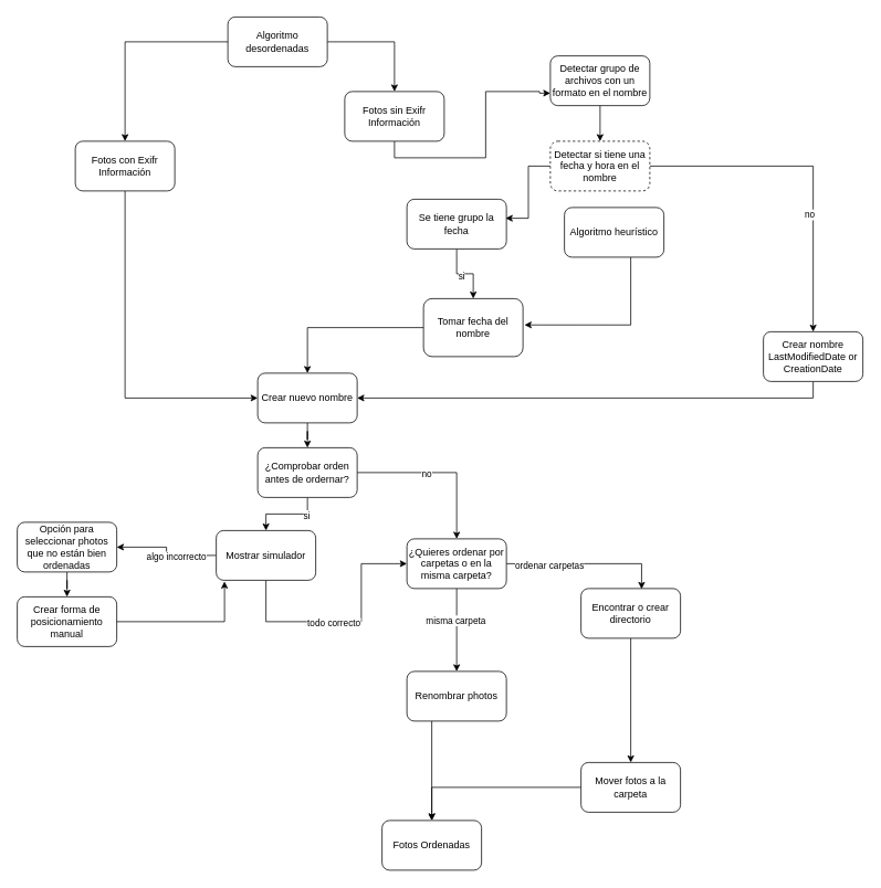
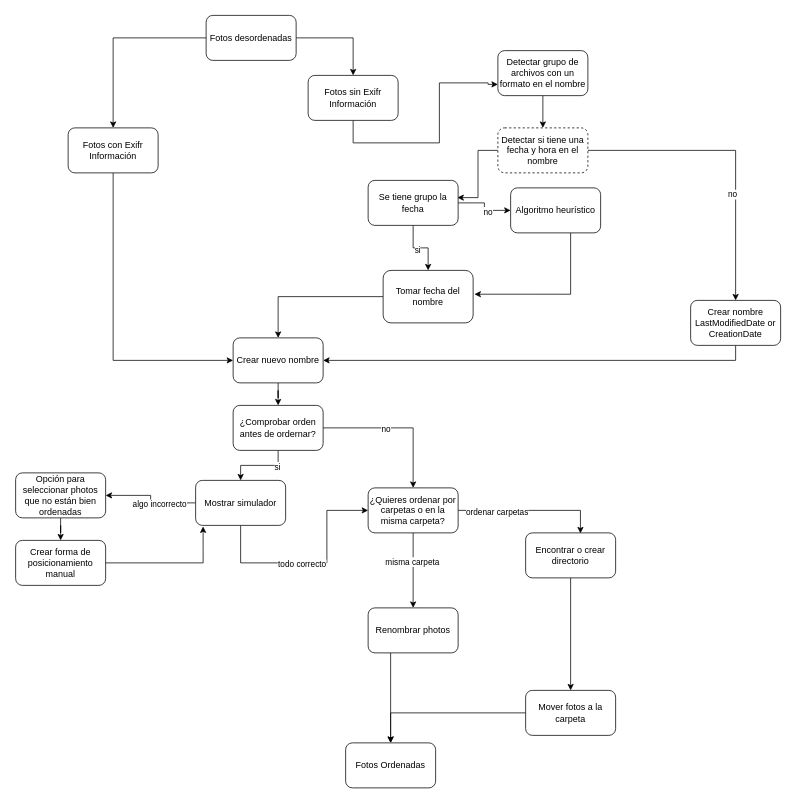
- <mxCell id="4" value="Algoritmo desordenadas" style="rounded=1;whiteSpace=wrap;html=1;" vertex="1" parent="1"><mxGeometry x="274" y="20" width="120" height="60" as="geometry" /></mxCell>
+ <mxCell id="4" value="Fotos desordenadas" style="rounded=1;whiteSpace=wrap;html=1;" vertex="1" parent="1"><mxGeometry x="274" y="20" width="120" height="60" as="geometry" /></mxCell>
- <mxCell id="9" value="Fotos sin Exifr Información" style="rounded=1;whiteSpace=wrap;html=1;" vertex="1" parent="1"><mxGeometry x="415" y="110" width="120" height="60" as="geometry" /></mxCell>
+ <mxCell id="9" value="Fotos sin Exifr Información" style="rounded=1;whiteSpace=wrap;html=1;" vertex="1" parent="1"><mxGeometry x="410" y="100" width="120" height="60" as="geometry" /></mxCell>
+ <mxCell id="43" style="edgeStyle=orthogonalEdgeStyle;rounded=0;orthogonalLoop=1;jettySize=auto;html=1;" edge="1" parent="1" source="45" target="47"><mxGeometry relative="1" as="geometry"><mxPoint x="710" y="280" as="targetPoint" /></mxGeometry></mxCell>
+ <mxCell id="44" value="no" style="edgeLabel;html=1;align=center;verticalAlign=middle;resizable=0;points=[];" vertex="1" connectable="0" parent="43"><mxGeometry x="0.235" y="-1" relative="1" as="geometry"><mxPoint as="offset" /></mxGeometry></mxCell>
